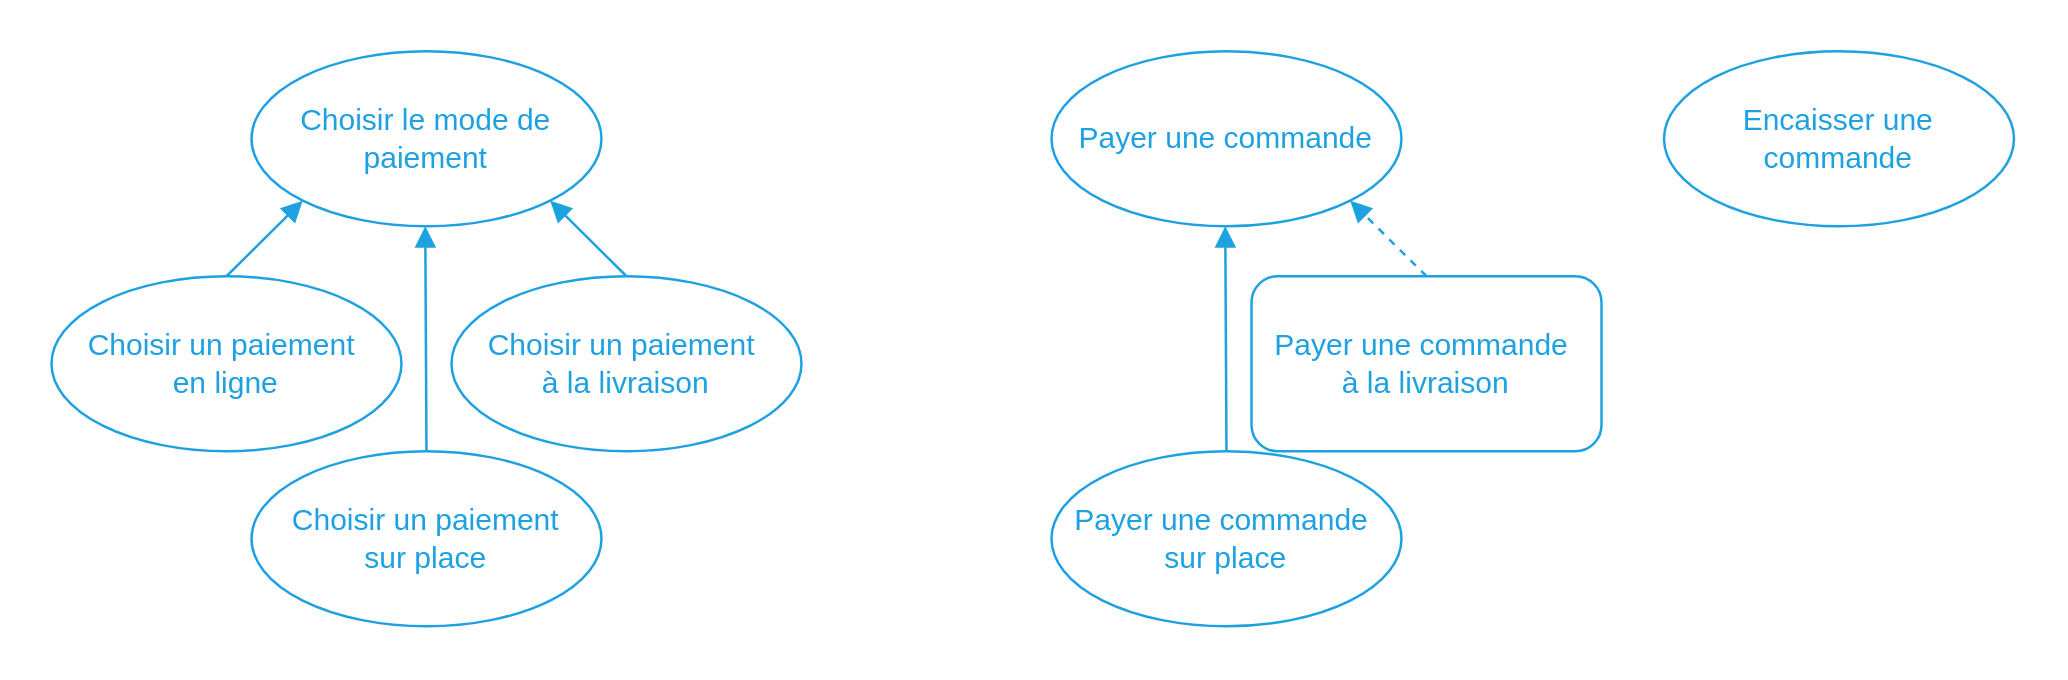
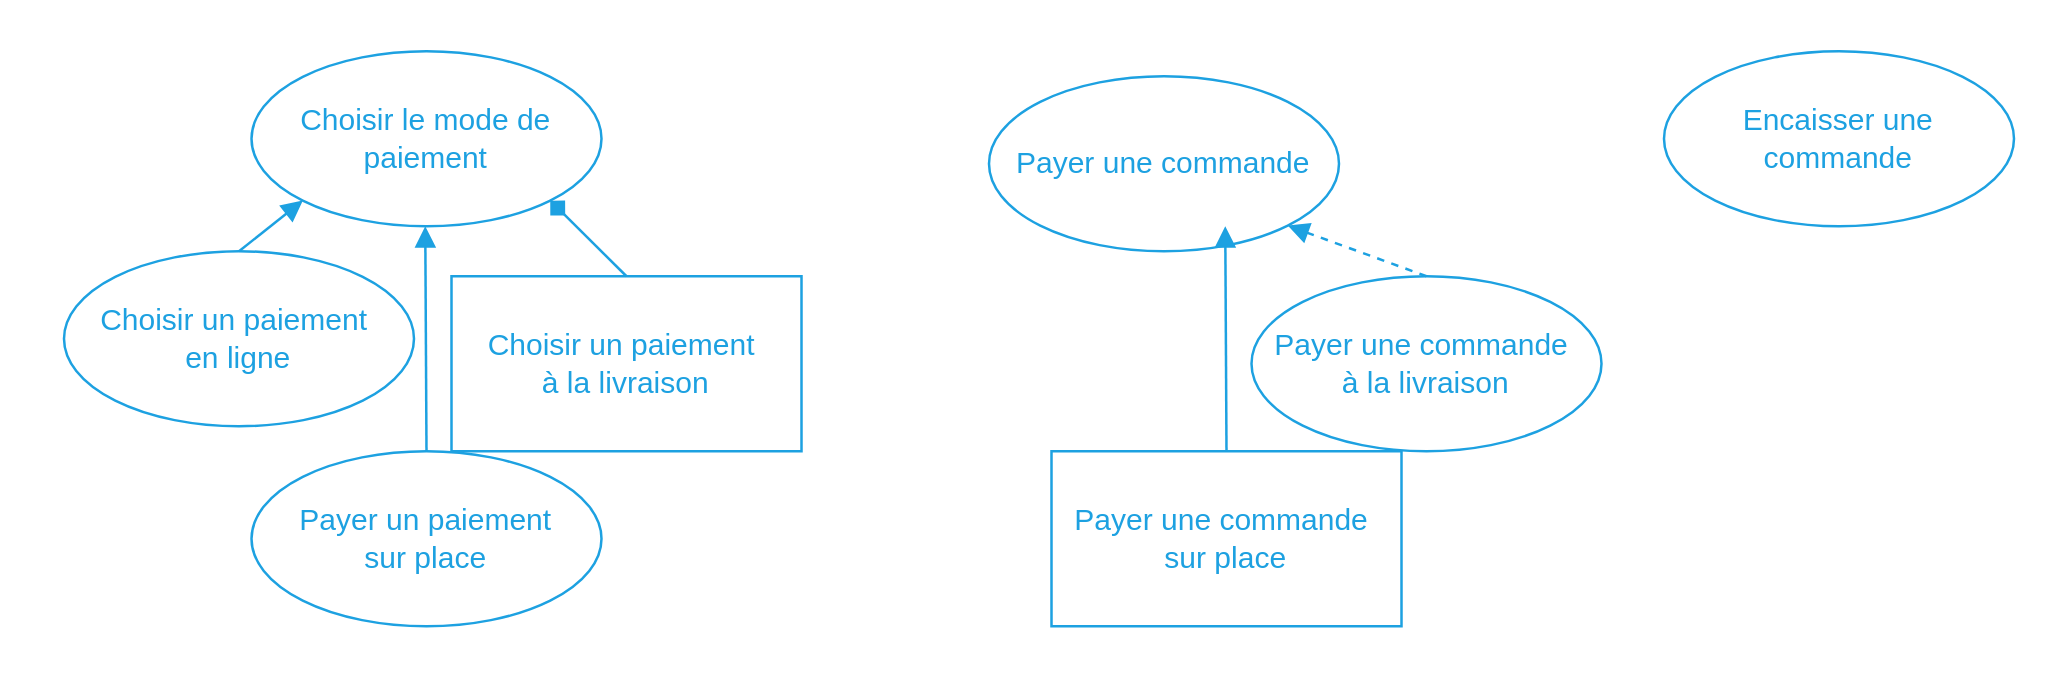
- <mxCell id="7" value="&lt;font color=&quot;#1da1e1&quot;&gt;Payer une commande&lt;/font&gt;" style="ellipse;whiteSpace=wrap;html=1;fillColor=none;strokeColor=#1DA1E1;" vertex="1" parent="3"><mxGeometry x="80" width="140" height="70" as="geometry" /></mxCell>
+ <mxCell id="7" value="&lt;font color=&quot;#1da1e1&quot;&gt;Payer une commande&lt;/font&gt;" style="ellipse;whiteSpace=wrap;html=1;fillColor=none;strokeColor=#1DA1E1;" vertex="1" parent="3"><mxGeometry x="55" y="10" width="140" height="70" as="geometry" /></mxCell>
- <mxCell id="17" style="edgeStyle=none;rounded=0;orthogonalLoop=1;jettySize=auto;html=1;exitX=0.5;exitY=0;exitDx=0;exitDy=0;entryX=1;entryY=1;entryDx=0;entryDy=0;endArrow=block;endFill=1;strokeColor=#1DA1E1;" edge="1" parent="11" source="14" target="12"><mxGeometry relative="1" as="geometry" /></mxCell>
+ <mxCell id="17" style="edgeStyle=none;rounded=0;orthogonalLoop=1;jettySize=auto;html=1;exitX=0.5;exitY=0;exitDx=0;exitDy=0;entryX=1;entryY=1;entryDx=0;entryDy=0;endArrow=diamond;endFill=1;strokeColor=#1DA1E1;" edge="1" parent="11" source="14" target="12"><mxGeometry relative="1" as="geometry" /></mxCell>
- <mxCell id="13" value="&lt;span style=&quot;color: rgb(29 , 161 , 225)&quot;&gt;Choisir un paiement&amp;nbsp;&lt;/span&gt;&lt;br style=&quot;color: rgb(29 , 161 , 225)&quot;&gt;&lt;span style=&quot;color: rgb(29 , 161 , 225)&quot;&gt;en ligne&lt;/span&gt;" style="ellipse;whiteSpace=wrap;html=1;fillColor=none;strokeColor=#1DA1E1;" vertex="1" parent="11"><mxGeometry y="90" width="140" height="70" as="geometry" /></mxCell>
+ <mxCell id="13" value="&lt;span style=&quot;color: rgb(29 , 161 , 225)&quot;&gt;Choisir un paiement&amp;nbsp;&lt;/span&gt;&lt;br style=&quot;color: rgb(29 , 161 , 225)&quot;&gt;&lt;span style=&quot;color: rgb(29 , 161 , 225)&quot;&gt;en ligne&lt;/span&gt;" style="ellipse;whiteSpace=wrap;html=1;fillColor=none;strokeColor=#1DA1E1;" vertex="1" parent="11"><mxGeometry x="5" y="80" width="140" height="70" as="geometry" /></mxCell>
- <mxCell id="14" value="&lt;span style=&quot;color: rgb(29 , 161 , 225)&quot;&gt;Choisir un paiement&amp;nbsp;&lt;/span&gt;&lt;br style=&quot;color: rgb(29 , 161 , 225)&quot;&gt;&lt;span style=&quot;color: rgb(29 , 161 , 225)&quot;&gt;à la livraison&lt;/span&gt;" style="ellipse;whiteSpace=wrap;html=1;fillColor=none;strokeColor=#1DA1E1;" vertex="1" parent="11"><mxGeometry x="160" y="90" width="140" height="70" as="geometry" /></mxCell>
+ <mxCell id="14" value="&lt;span style=&quot;color: rgb(29 , 161 , 225)&quot;&gt;Choisir un paiement&amp;nbsp;&lt;/span&gt;&lt;br style=&quot;color: rgb(29 , 161 , 225)&quot;&gt;&lt;span style=&quot;color: rgb(29 , 161 , 225)&quot;&gt;à la livraison&lt;/span&gt;" style="whiteSpace=wrap;html=1;fillColor=none;strokeColor=#1DA1E1;rounded=0;" vertex="1" parent="11"><mxGeometry x="160" y="90" width="140" height="70" as="geometry" /></mxCell>
- <mxCell id="4" value="&lt;span style=&quot;color: rgb(29 , 161 , 225)&quot;&gt;Payer une commande&amp;nbsp;&lt;/span&gt;&lt;br style=&quot;color: rgb(29 , 161 , 225)&quot;&gt;&lt;span style=&quot;color: rgb(29 , 161 , 225)&quot;&gt;à la livraison&lt;/span&gt;" style="whiteSpace=wrap;html=1;fillColor=none;strokeColor=#1DA1E1;rounded=1;" vertex="1" parent="3"><mxGeometry x="160" y="90" width="140" height="70" as="geometry" /></mxCell>
+ <mxCell id="4" value="&lt;span style=&quot;color: rgb(29 , 161 , 225)&quot;&gt;Payer une commande&amp;nbsp;&lt;/span&gt;&lt;br style=&quot;color: rgb(29 , 161 , 225)&quot;&gt;&lt;span style=&quot;color: rgb(29 , 161 , 225)&quot;&gt;à la livraison&lt;/span&gt;" style="ellipse;whiteSpace=wrap;html=1;fillColor=none;strokeColor=#1DA1E1;" vertex="1" parent="3"><mxGeometry x="160" y="90" width="140" height="70" as="geometry" /></mxCell>
- <mxCell id="15" value="&lt;span style=&quot;color: rgb(29 , 161 , 225)&quot;&gt;Choisir un paiement&lt;/span&gt;&lt;br style=&quot;color: rgb(29 , 161 , 225)&quot;&gt;&lt;span style=&quot;color: rgb(29 , 161 , 225)&quot;&gt;sur place&lt;/span&gt;" style="ellipse;whiteSpace=wrap;html=1;fillColor=none;strokeColor=#1DA1E1;" vertex="1" parent="11"><mxGeometry x="80" y="160" width="140" height="70" as="geometry" /></mxCell>
+ <mxCell id="15" value="&lt;span style=&quot;color: rgb(29 , 161 , 225)&quot;&gt;Payer un paiement&lt;/span&gt;&lt;br style=&quot;color: rgb(29 , 161 , 225)&quot;&gt;&lt;span style=&quot;color: rgb(29 , 161 , 225)&quot;&gt;sur place&lt;/span&gt;" style="ellipse;whiteSpace=wrap;html=1;fillColor=none;strokeColor=#1DA1E1;" vertex="1" parent="11"><mxGeometry x="80" y="160" width="140" height="70" as="geometry" /></mxCell>
- <mxCell id="6" value="&lt;span style=&quot;color: rgb(29 , 161 , 225)&quot;&gt;Payer une commande&amp;nbsp;&lt;/span&gt;&lt;br style=&quot;color: rgb(29 , 161 , 225)&quot;&gt;&lt;span style=&quot;color: rgb(29 , 161 , 225)&quot;&gt;sur place&lt;/span&gt;" style="ellipse;whiteSpace=wrap;html=1;fillColor=none;strokeColor=#1DA1E1;" vertex="1" parent="3"><mxGeometry x="80" y="160" width="140" height="70" as="geometry" /></mxCell>
+ <mxCell id="6" value="&lt;span style=&quot;color: rgb(29 , 161 , 225)&quot;&gt;Payer une commande&amp;nbsp;&lt;/span&gt;&lt;br style=&quot;color: rgb(29 , 161 , 225)&quot;&gt;&lt;span style=&quot;color: rgb(29 , 161 , 225)&quot;&gt;sur place&lt;/span&gt;" style="whiteSpace=wrap;html=1;fillColor=none;strokeColor=#1DA1E1;rounded=0;" vertex="1" parent="3"><mxGeometry x="80" y="160" width="140" height="70" as="geometry" /></mxCell>
